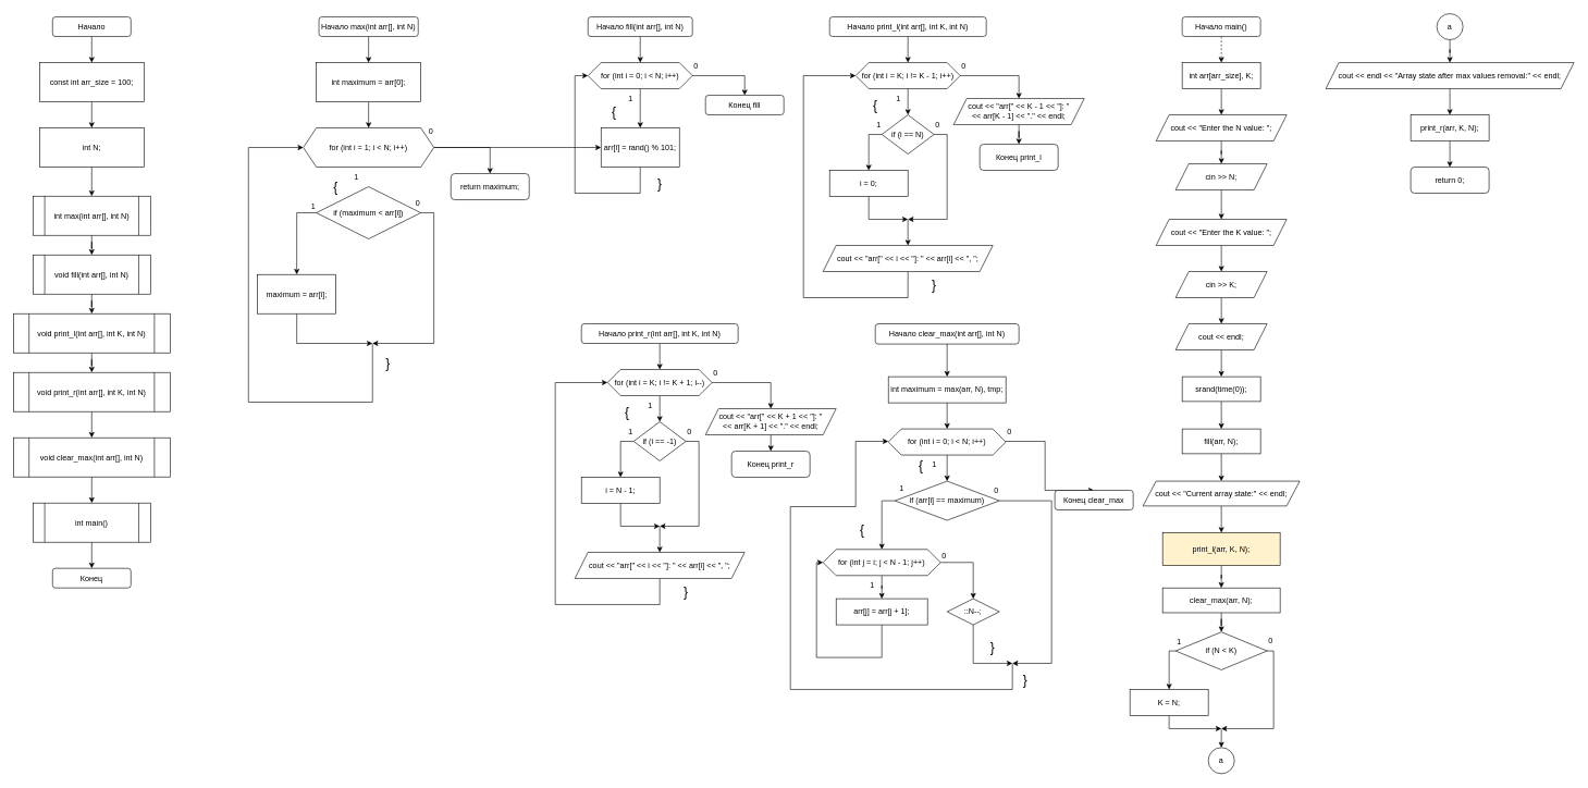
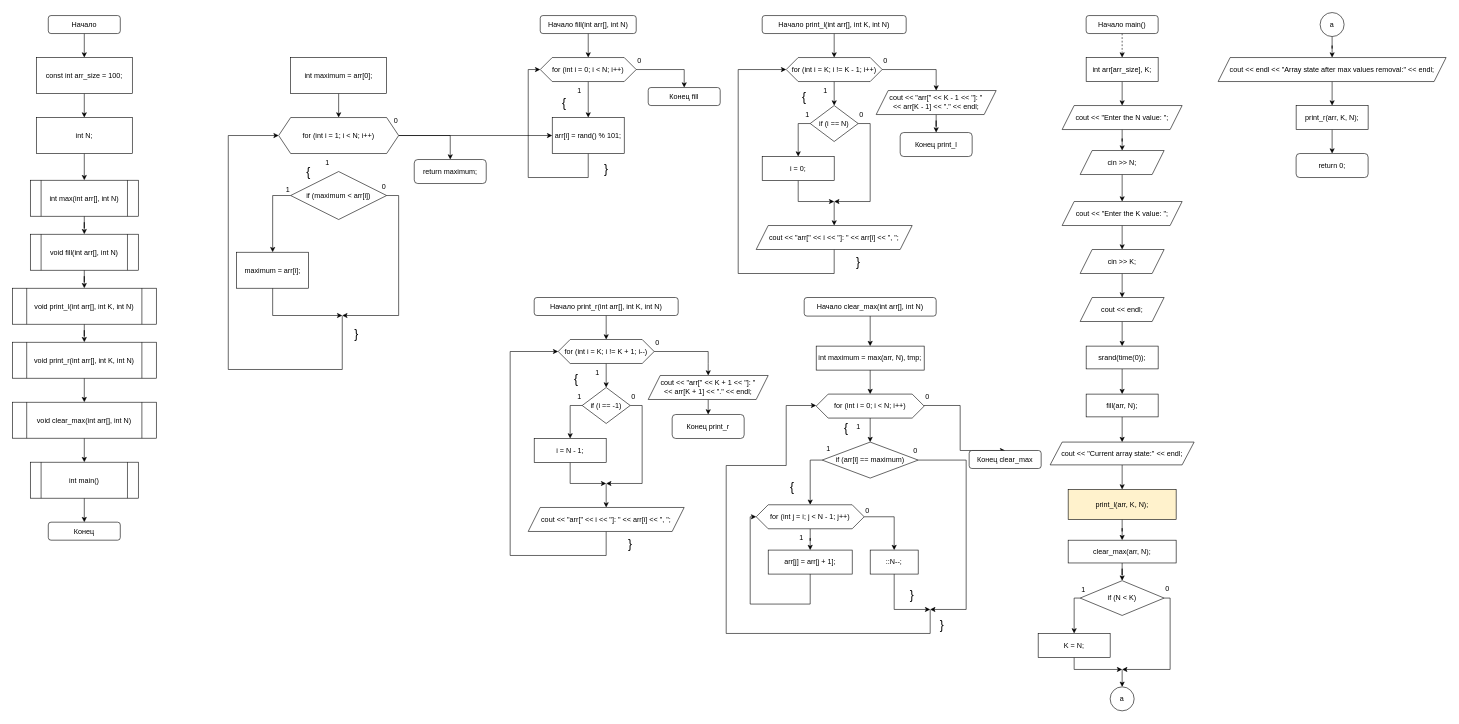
- <mxCell id="18" value="Начало max(int arr[], int N)" style="rounded=1;whiteSpace=wrap;html=1;" vertex="1" parent="1"><mxGeometry x="488" y="25" width="152" height="30" as="geometry" /></mxCell>
- <mxCell id="17" value="" style="edgeStyle=orthogonalEdgeStyle;rounded=0;orthogonalLoop=1;jettySize=auto;html=1;" edge="1" parent="1" source="18" target="24"><mxGeometry relative="1" as="geometry" /></mxCell>
- <mxCell id="115" value="::N--;" style="rhombus;whiteSpace=wrap;html=1;" vertex="1" parent="1"><mxGeometry x="1450" y="916" width="80" height="40" as="geometry" /></mxCell>
+ <mxCell id="115" value="::N--;" style="rounded=0;whiteSpace=wrap;html=1;" vertex="1" parent="1"><mxGeometry x="1450" y="916" width="80" height="40" as="geometry" /></mxCell>
